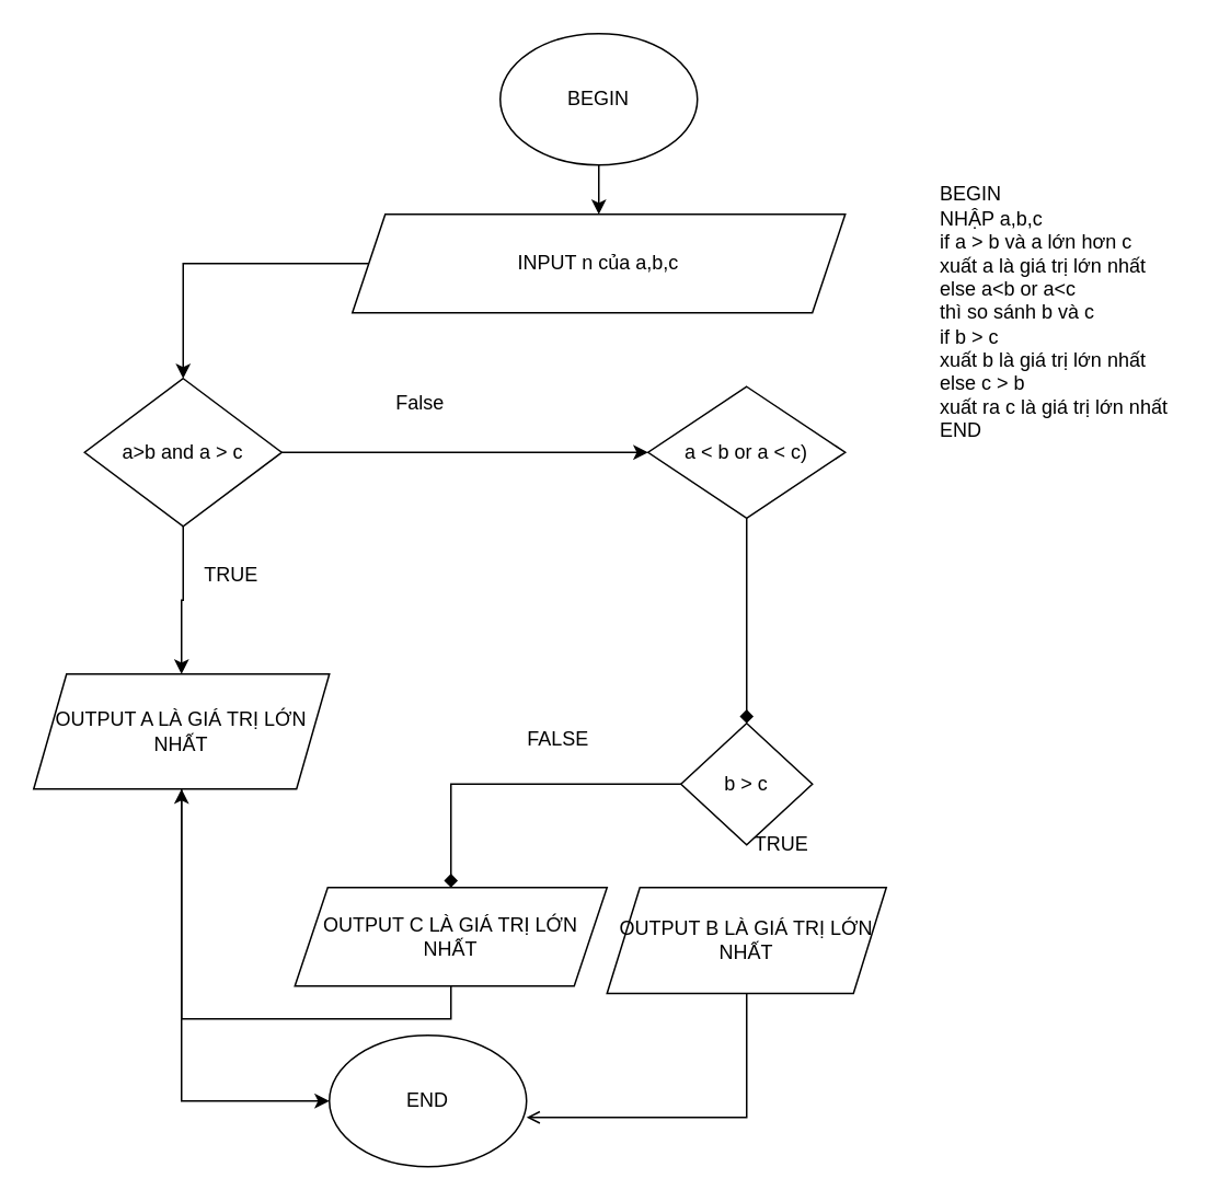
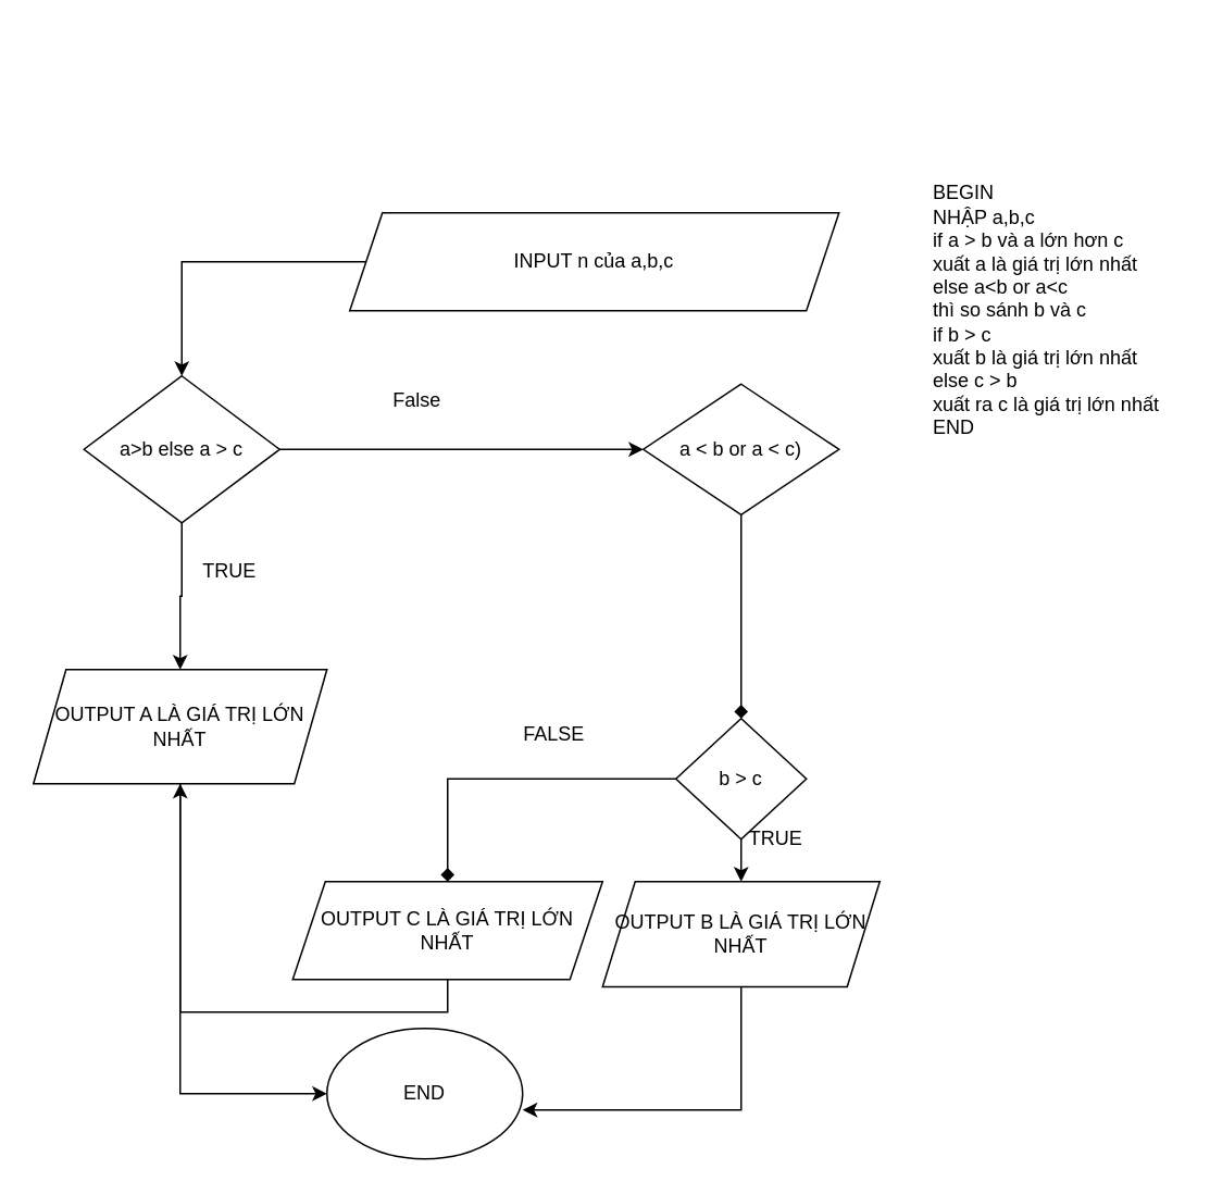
- <mxCell id="3" value="BEGIN" style="ellipse;whiteSpace=wrap;html=1;" vertex="1" parent="1"><mxGeometry x="304" y="20" width="120" height="80" as="geometry" /></mxCell>
- <mxCell id="2" value="" style="edgeStyle=orthogonalEdgeStyle;rounded=0;orthogonalLoop=1;jettySize=auto;html=1;" edge="1" parent="1" source="3" target="6"><mxGeometry relative="1" as="geometry" /></mxCell>
- <mxCell id="9" value="a&amp;gt;b and a &amp;gt; c" style="rhombus;whiteSpace=wrap;html=1;" vertex="1" parent="1"><mxGeometry x="51" y="230" width="120" height="90" as="geometry" /></mxCell>
+ <mxCell id="9" value="a&amp;gt;b else a &amp;gt; c" style="rhombus;whiteSpace=wrap;html=1;" vertex="1" parent="1"><mxGeometry x="51" y="230" width="120" height="90" as="geometry" /></mxCell>
+ <mxCell id="12" style="edgeStyle=orthogonalEdgeStyle;rounded=0;orthogonalLoop=1;jettySize=auto;html=1;exitX=0.5;exitY=1;exitDx=0;exitDy=0;entryX=0.5;entryY=0;entryDx=0;entryDy=0;" edge="1" parent="1" source="14" target="20"><mxGeometry relative="1" as="geometry" /></mxCell>
- <mxCell id="19" style="edgeStyle=orthogonalEdgeStyle;rounded=0;orthogonalLoop=1;jettySize=auto;html=1;exitX=0.5;exitY=1;exitDx=0;exitDy=0;entryX=1;entryY=0.625;entryDx=0;entryDy=0;entryPerimeter=0;endArrow=open;" edge="1" parent="1" source="20" target="4"><mxGeometry relative="1" as="geometry" /></mxCell>
+ <mxCell id="19" style="edgeStyle=orthogonalEdgeStyle;rounded=0;orthogonalLoop=1;jettySize=auto;html=1;exitX=0.5;exitY=1;exitDx=0;exitDy=0;entryX=1;entryY=0.625;entryDx=0;entryDy=0;entryPerimeter=0;" edge="1" parent="1" source="20" target="4"><mxGeometry relative="1" as="geometry" /></mxCell>
